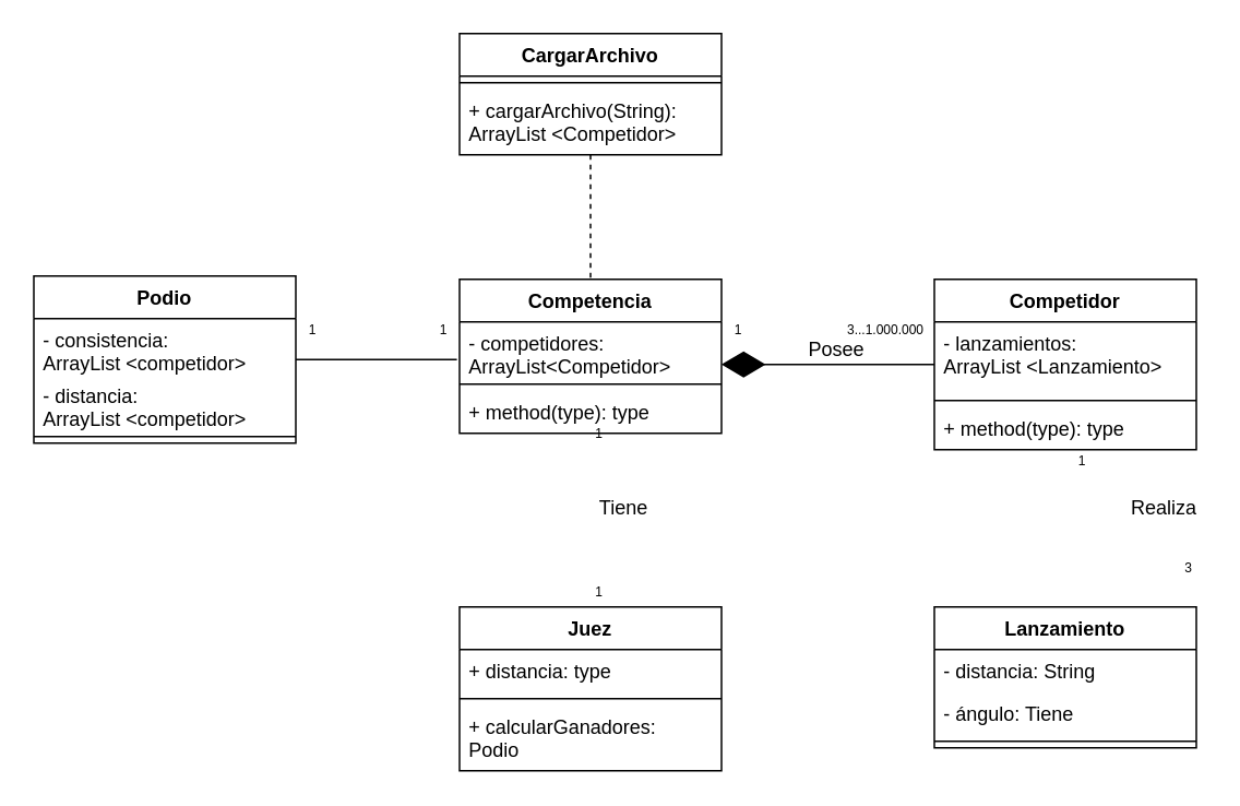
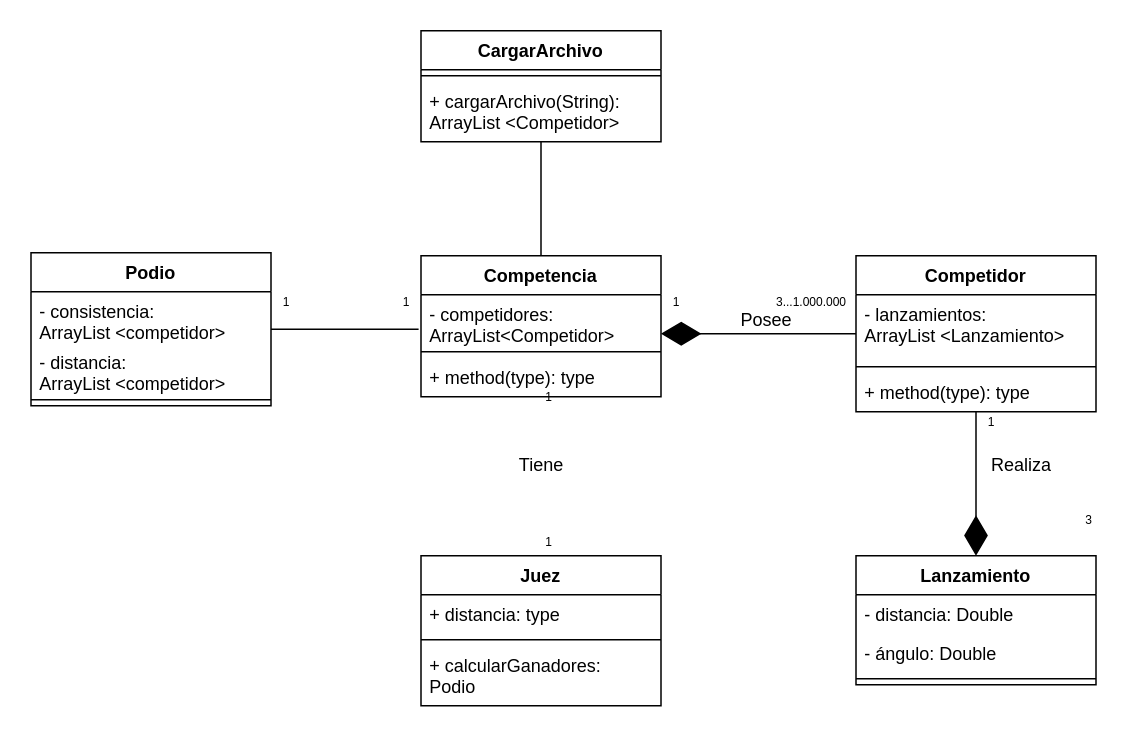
- <mxCell id="13" value="" style="edgeStyle=orthogonalEdgeStyle;rounded=0;orthogonalLoop=1;jettySize=auto;html=1;endArrow=none;endFill=0;entryX=0.5;entryY=0;entryDx=0;entryDy=0;dashed=1;" edge="1" parent="1" source="37" target="17"><mxGeometry relative="1" as="geometry" /></mxCell>
+ <mxCell id="13" value="" style="edgeStyle=orthogonalEdgeStyle;rounded=0;orthogonalLoop=1;jettySize=auto;html=1;endArrow=none;endFill=0;entryX=0.5;entryY=0;entryDx=0;entryDy=0;" edge="1" parent="1" source="37" target="17"><mxGeometry relative="1" as="geometry" /></mxCell>
+ <mxCell id="6" value="" style="endArrow=diamondThin;endFill=1;endSize=24;html=1;entryX=0.5;entryY=0;entryDx=0;entryDy=0;exitX=0.5;exitY=1;exitDx=0;exitDy=0;" edge="1" parent="1" source="21" target="29"><mxGeometry width="160" relative="1" as="geometry"><mxPoint x="650" y="257" as="sourcePoint" /><mxPoint x="630" y="280" as="targetPoint" /></mxGeometry></mxCell>
- <mxCell id="10" value="Tiene" style="text;html=1;align=center;verticalAlign=middle;resizable=0;points=[];autosize=1;" vertex="1" parent="1"><mxGeometry x="355" y="300" width="50" height="20" as="geometry" /></mxCell>
+ <mxCell id="10" value="Tiene" style="text;html=1;align=center;verticalAlign=middle;resizable=0;points=[];autosize=1;" vertex="1" parent="1"><mxGeometry x="335" y="300" width="50" height="20" as="geometry" /></mxCell>
- <mxCell id="7" value="Realiza" style="text;html=1;align=center;verticalAlign=middle;resizable=0;points=[];autosize=1;" vertex="1" parent="1"><mxGeometry x="680" y="300" width="60" height="20" as="geometry" /></mxCell>
+ <mxCell id="7" value="Realiza" style="text;html=1;align=center;verticalAlign=middle;resizable=0;points=[];autosize=1;" vertex="1" parent="1"><mxGeometry x="650" y="300" width="60" height="20" as="geometry" /></mxCell>
- <mxCell id="30" value="- distancia: String" style="text;strokeColor=none;fillColor=none;align=left;verticalAlign=top;spacingLeft=4;spacingRight=4;overflow=hidden;rotatable=0;points=[[0,0.5],[1,0.5]];portConstraint=eastwest;" vertex="1" parent="29"><mxGeometry y="26" width="160" height="26" as="geometry" /></mxCell>
+ <mxCell id="30" value="- distancia: Double" style="text;strokeColor=none;fillColor=none;align=left;verticalAlign=top;spacingLeft=4;spacingRight=4;overflow=hidden;rotatable=0;points=[[0,0.5],[1,0.5]];portConstraint=eastwest;" vertex="1" parent="29"><mxGeometry y="26" width="160" height="26" as="geometry" /></mxCell>
- <mxCell id="31" value="- ángulo: Tiene" style="text;strokeColor=none;fillColor=none;align=left;verticalAlign=top;spacingLeft=4;spacingRight=4;overflow=hidden;rotatable=0;points=[[0,0.5],[1,0.5]];portConstraint=eastwest;" vertex="1" parent="29"><mxGeometry y="52" width="160" height="26" as="geometry" /></mxCell>
+ <mxCell id="31" value="- ángulo: Double" style="text;strokeColor=none;fillColor=none;align=left;verticalAlign=top;spacingLeft=4;spacingRight=4;overflow=hidden;rotatable=0;points=[[0,0.5],[1,0.5]];portConstraint=eastwest;" vertex="1" parent="29"><mxGeometry y="52" width="160" height="26" as="geometry" /></mxCell>
